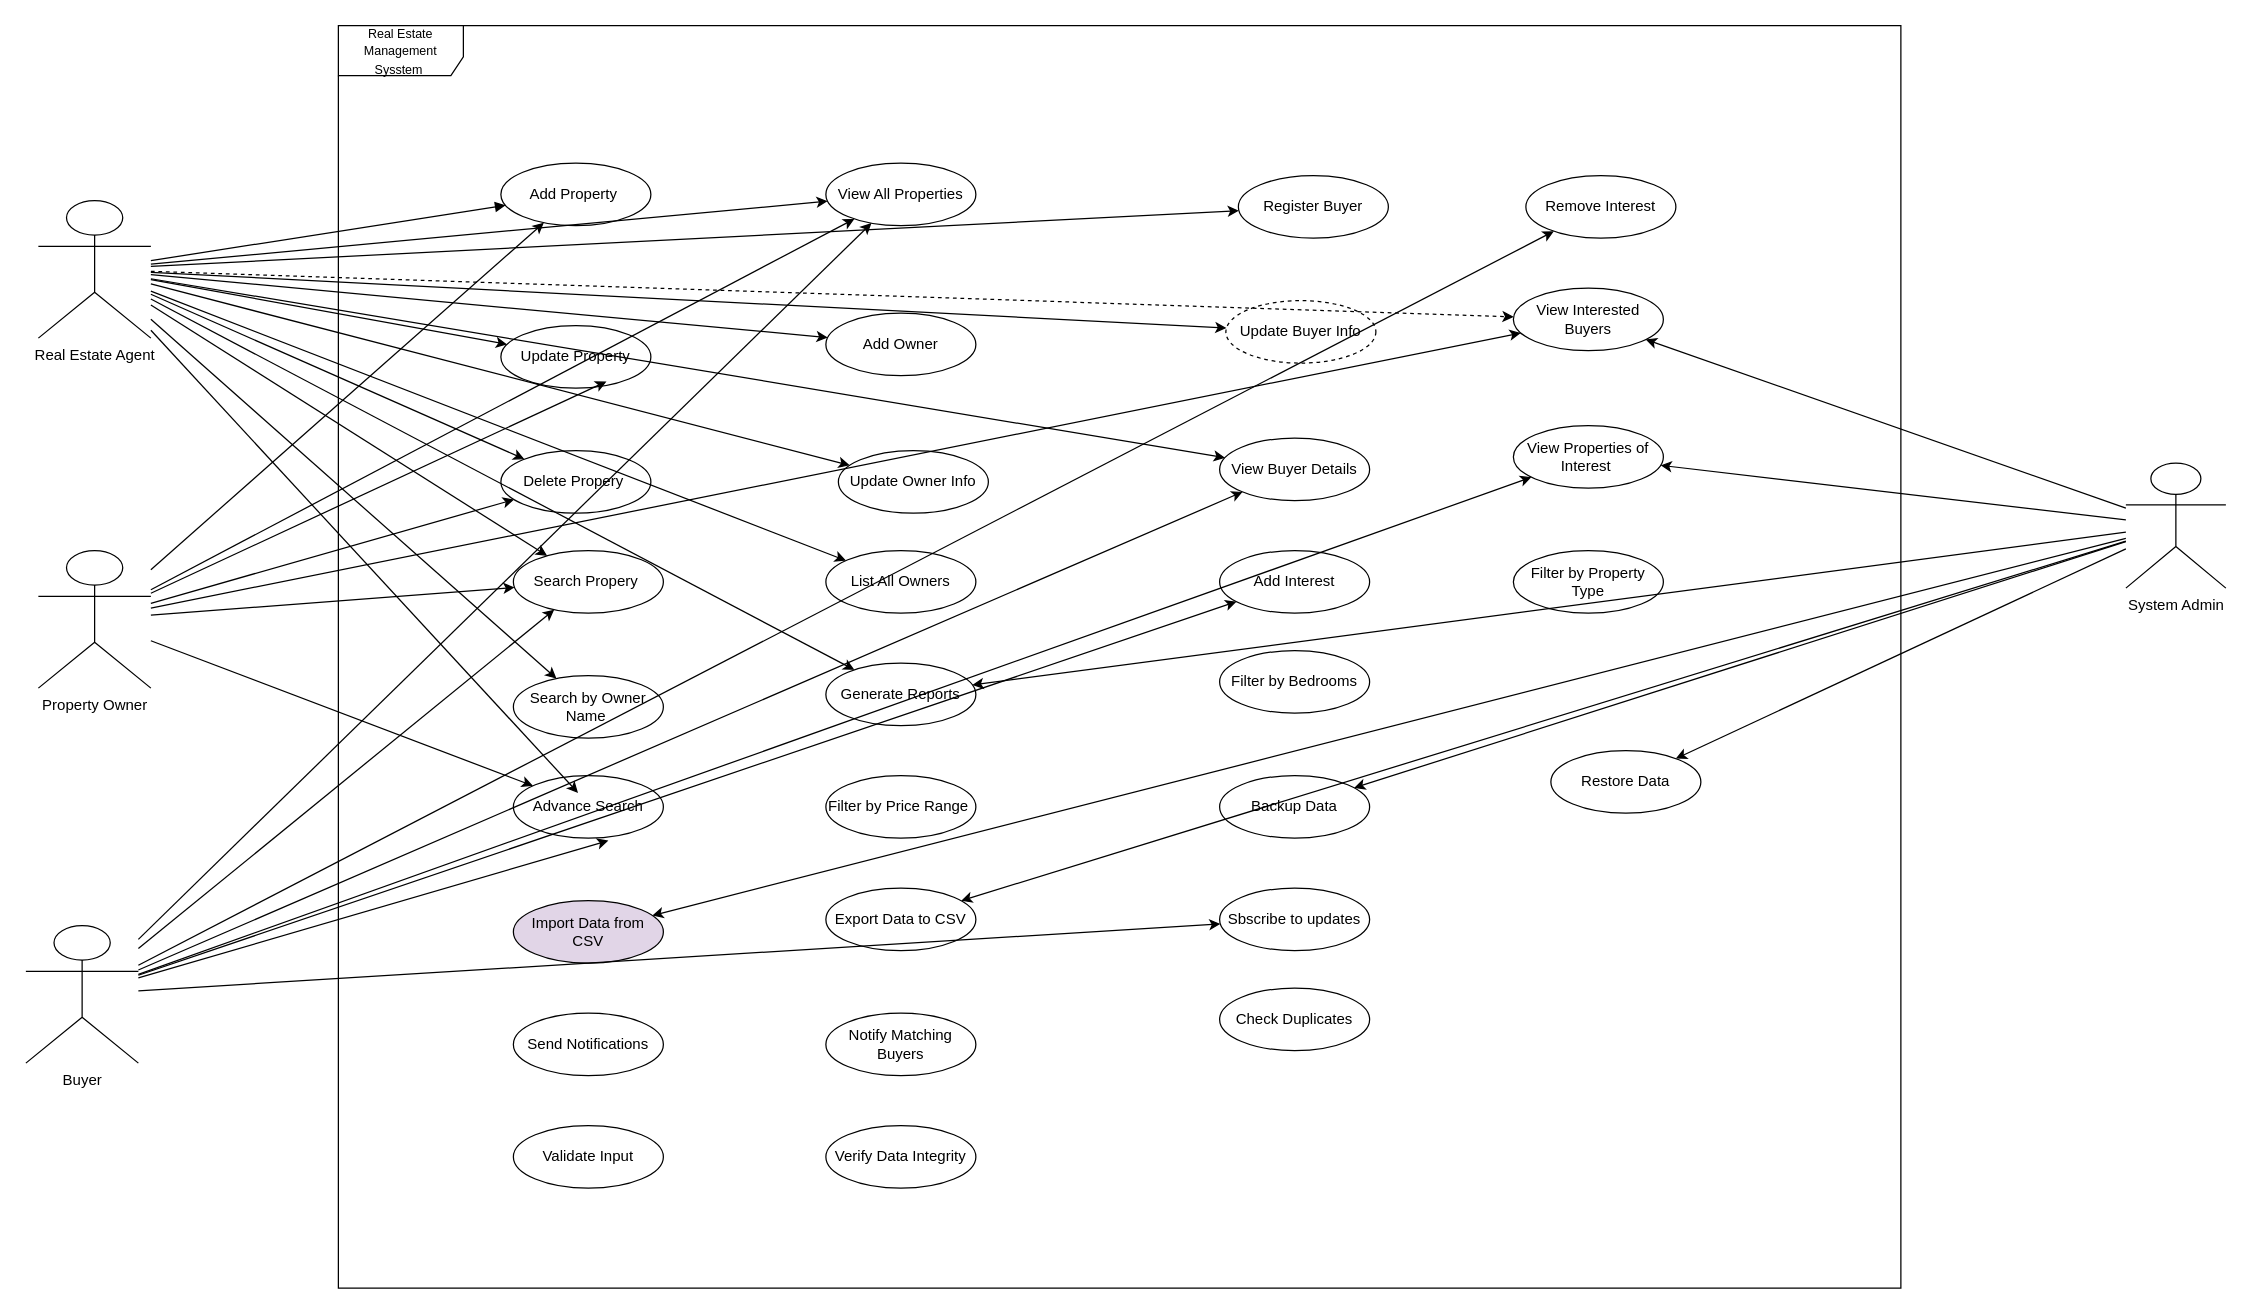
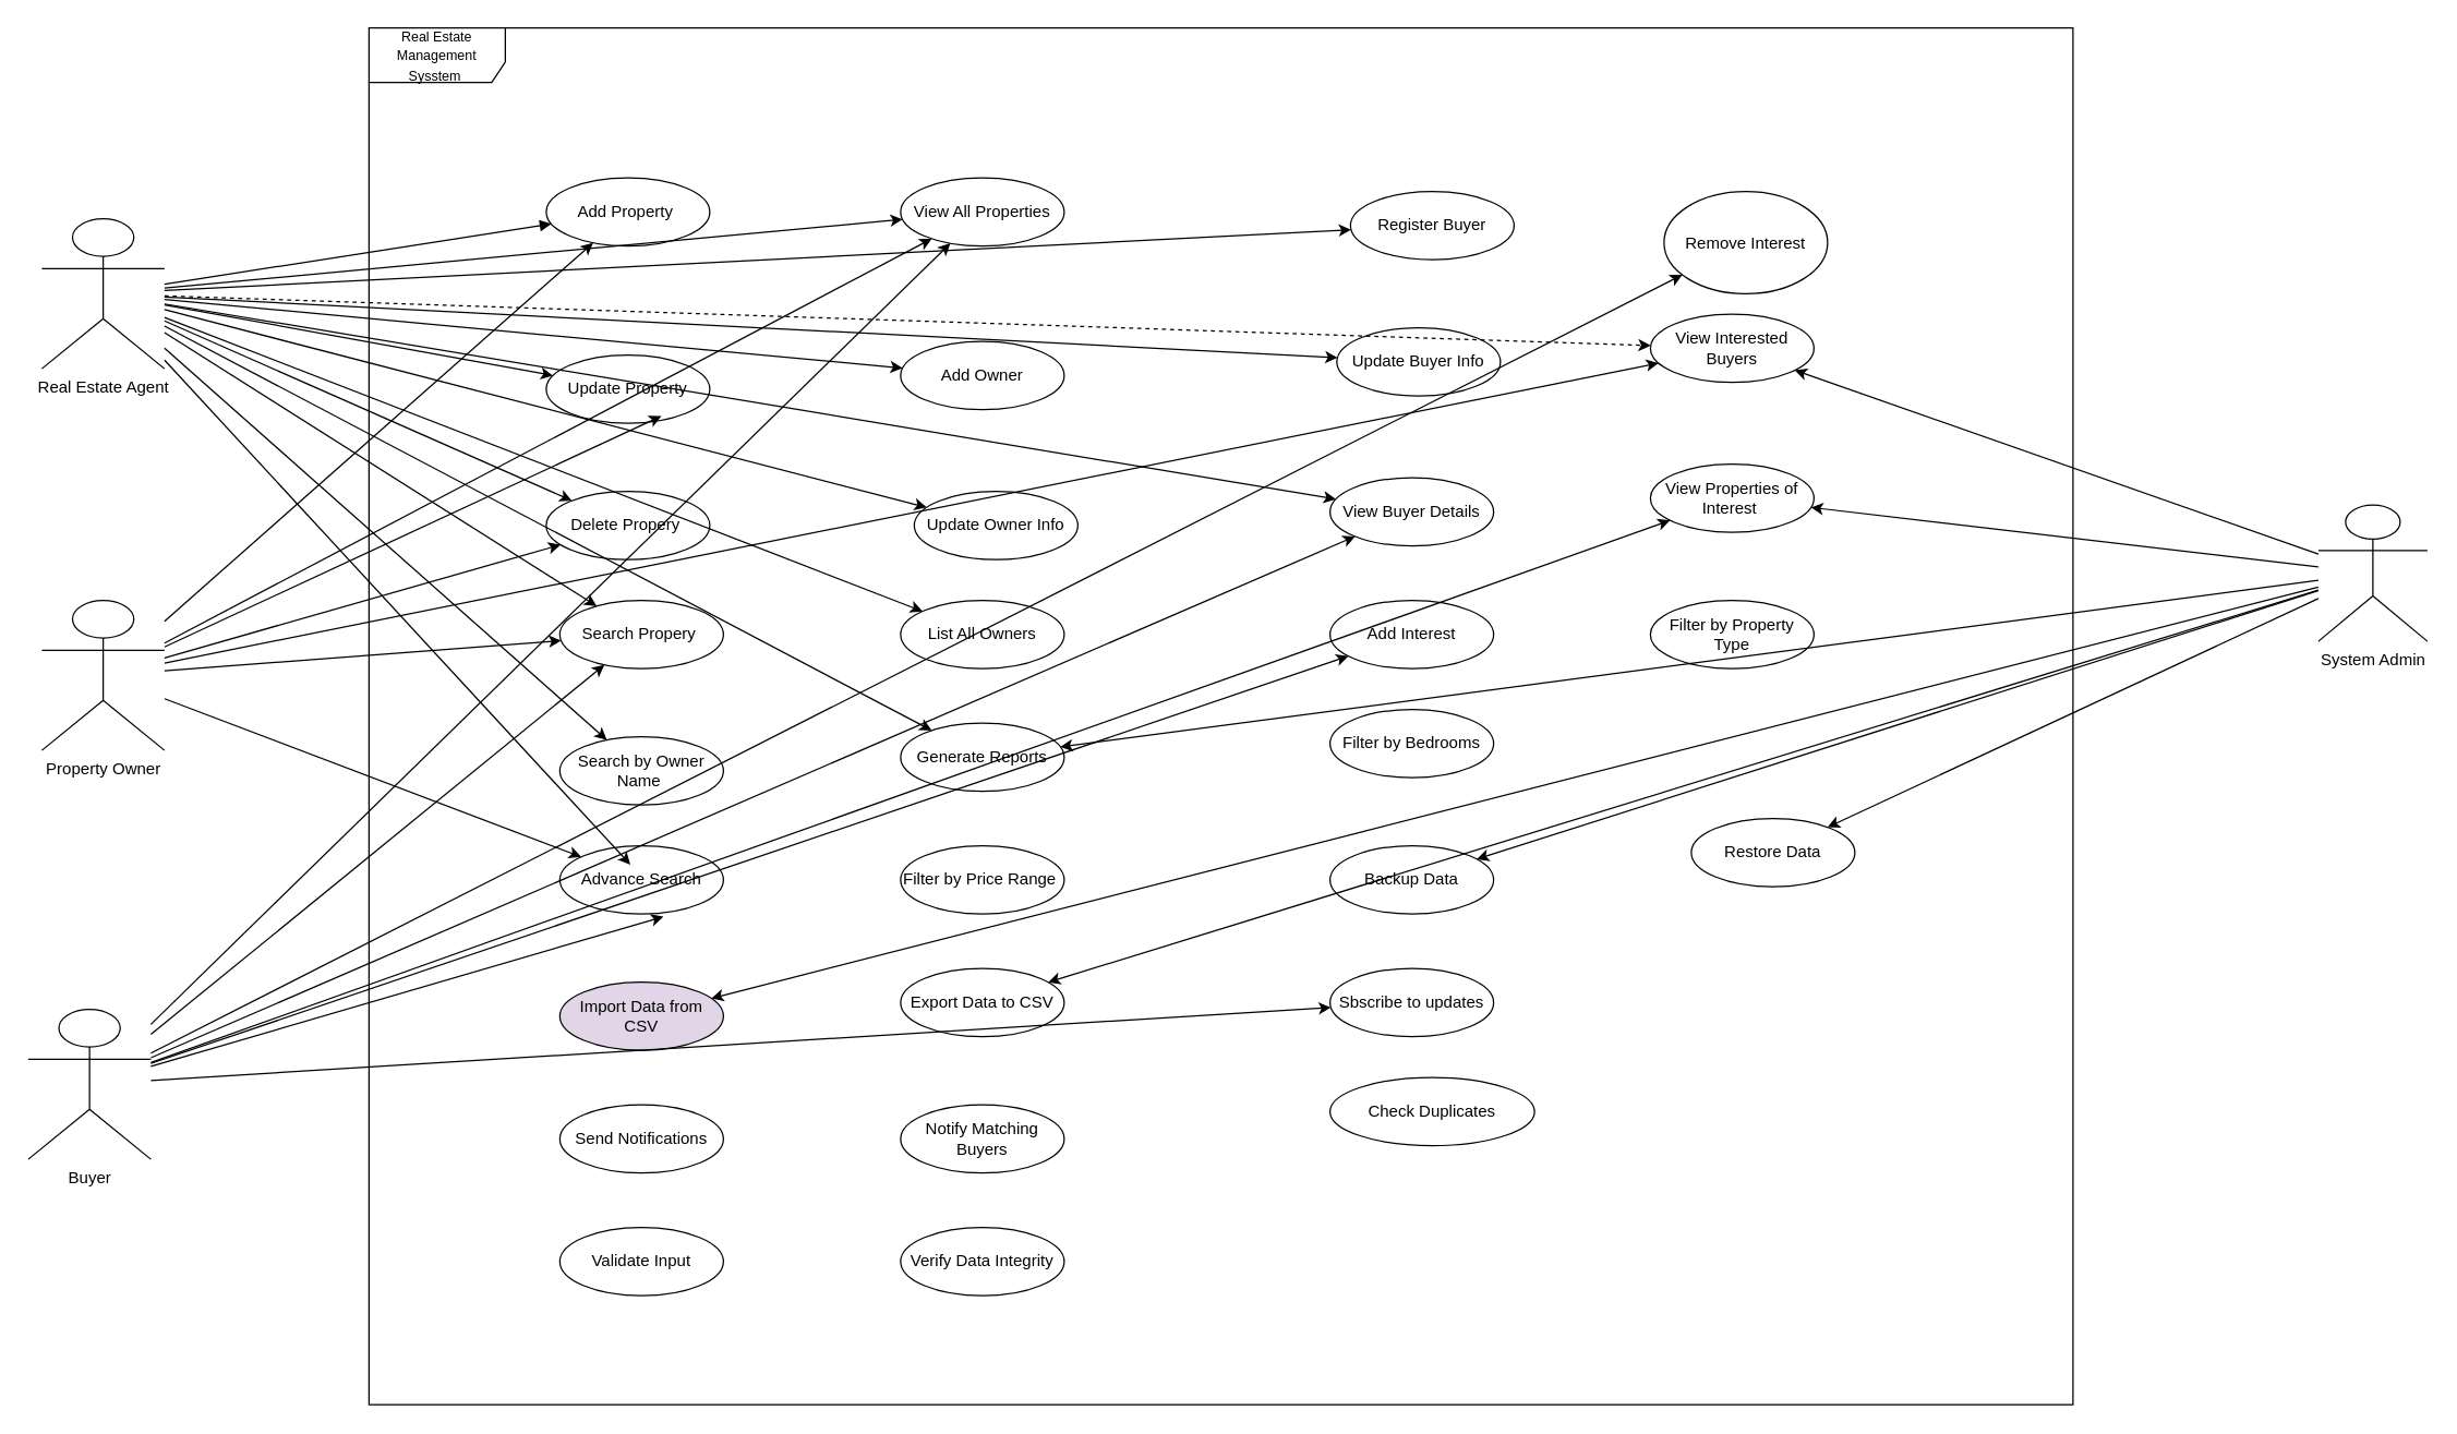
- <mxCell id="6" value="Remove Interest" style="ellipse;whiteSpace=wrap;html=1;" vertex="1" parent="1"><mxGeometry x="1220" width="120" height="50" as="geometry" y="140" /></mxCell>
+ <mxCell id="6" value="Remove Interest" style="ellipse;whiteSpace=wrap;html=1;" vertex="1" parent="1"><mxGeometry x="1220" y="140" width="120" height="75" as="geometry" /></mxCell>
- <mxCell id="23" value="Update Buyer Info" style="ellipse;whiteSpace=wrap;html=1;dashed=1;" vertex="1" parent="1"><mxGeometry x="980" y="240" width="120" height="50" as="geometry" /></mxCell>
+ <mxCell id="23" value="Update Buyer Info" style="ellipse;whiteSpace=wrap;html=1;" vertex="1" parent="1"><mxGeometry x="980" y="240" width="120" height="50" as="geometry" /></mxCell>
- <mxCell id="29" value="Check Duplicates" style="ellipse;whiteSpace=wrap;html=1;" vertex="1" parent="1"><mxGeometry x="975" y="790" width="120" height="50" as="geometry" /></mxCell>
+ <mxCell id="29" value="Check Duplicates" style="ellipse;whiteSpace=wrap;html=1;" vertex="1" parent="1"><mxGeometry x="975" y="790" width="150" height="50" as="geometry" /></mxCell>
